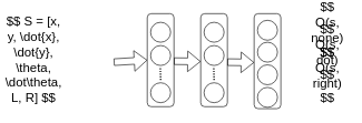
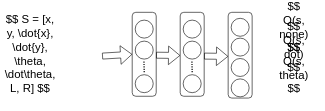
- <mxCell id="20" value="$$ Q(s, right) $$" style="text;html=1;strokeColor=none;fillColor=none;align=center;verticalAlign=middle;whiteSpace=wrap;rounded=0;strokeWidth=5;fontSize=19;" vertex="1" parent="1"><mxGeometry x="460" y="98" width="60" height="30" as="geometry" /></mxCell>
+ <mxCell id="20" value="$$ Q(s, theta) $$" style="text;html=1;strokeColor=none;fillColor=none;align=center;verticalAlign=middle;whiteSpace=wrap;rounded=0;strokeWidth=5;fontSize=19;" vertex="1" parent="1"><mxGeometry x="460" y="98" width="60" height="30" as="geometry" /></mxCell>
